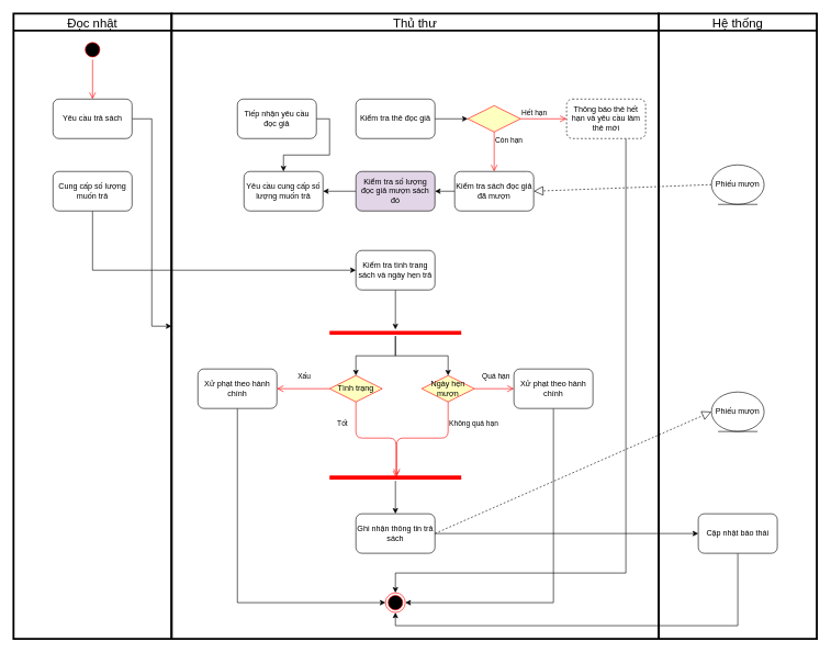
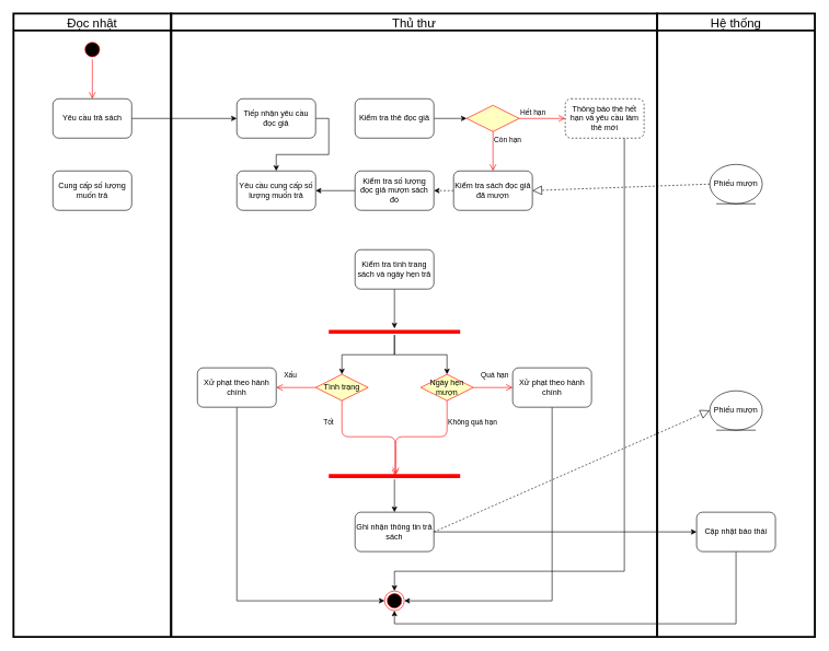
- <mxCell id="19" value="Yêu cầu cung cấp số lượng muốn trả" style="rounded=1;whiteSpace=wrap;html=1;" vertex="1" parent="1"><mxGeometry x="370" y="260" width="120" height="60" as="geometry" /></mxCell>
+ <mxCell id="19" value="Yêu cầu cung cấp số lượng muốn trả" style="rounded=1;whiteSpace=wrap;html=1;" vertex="1" parent="1"><mxGeometry x="360" y="260" width="120" height="60" as="geometry" /></mxCell>
- <mxCell id="18" value="Kiểm tra số lượng đọc giả mượn sách đó" style="rounded=1;whiteSpace=wrap;html=1;fillColor=#e1d5e7;" vertex="1" parent="1"><mxGeometry x="540" y="260" width="120" height="60" as="geometry" /></mxCell>
+ <mxCell id="18" value="Kiểm tra số lượng đọc giả mượn sách đó" style="rounded=1;whiteSpace=wrap;html=1;" vertex="1" parent="1"><mxGeometry x="540" y="260" width="120" height="60" as="geometry" /></mxCell>
- <mxCell id="15" style="edgeStyle=orthogonalEdgeStyle;rounded=0;orthogonalLoop=1;jettySize=auto;html=1;exitX=0;exitY=0.5;exitDx=0;exitDy=0;entryX=1;entryY=0.5;entryDx=0;entryDy=0;" edge="1" parent="1" source="16" target="18"><mxGeometry relative="1" as="geometry" /></mxCell>
+ <mxCell id="15" style="edgeStyle=orthogonalEdgeStyle;rounded=0;orthogonalLoop=1;jettySize=auto;html=1;exitX=0;exitY=0.5;exitDx=0;exitDy=0;entryX=1;entryY=0.5;entryDx=0;entryDy=0;dashed=1;" edge="1" parent="1" source="16" target="18"><mxGeometry relative="1" as="geometry" /></mxCell>
- <mxCell id="4" style="edgeStyle=orthogonalEdgeStyle;rounded=0;orthogonalLoop=1;jettySize=auto;html=1;exitX=1;exitY=0.5;exitDx=0;exitDy=0;" edge="1" parent="1" source="5" target="49"><mxGeometry relative="1" as="geometry" /></mxCell>
+ <mxCell id="4" style="edgeStyle=orthogonalEdgeStyle;rounded=0;orthogonalLoop=1;jettySize=auto;html=1;exitX=1;exitY=0.5;exitDx=0;exitDy=0;entryX=0;entryY=0.5;entryDx=0;entryDy=0;" edge="1" parent="1" source="5" target="7"><mxGeometry relative="1" as="geometry" /></mxCell>
- <mxCell id="20" style="edgeStyle=orthogonalEdgeStyle;rounded=0;orthogonalLoop=1;jettySize=auto;html=1;exitX=0.5;exitY=1;exitDx=0;exitDy=0;entryX=0;entryY=0.5;entryDx=0;entryDy=0;" edge="1" parent="1" source="21" target="23"><mxGeometry relative="1" as="geometry" /></mxCell>
- <mxCell id="27" value="Tình trạng" style="rhombus;whiteSpace=wrap;html=1;fillColor=#ffffc0;strokeColor=#ff0000;" vertex="1" parent="1"><mxGeometry x="500" y="570" width="80" height="40" as="geometry" /></mxCell>
+ <mxCell id="27" value="Tình trạng" style="rhombus;whiteSpace=wrap;html=1;fillColor=#ffffc0;strokeColor=#ff0000;" vertex="1" parent="1"><mxGeometry x="480" y="570" width="80" height="40" as="geometry" /></mxCell>
